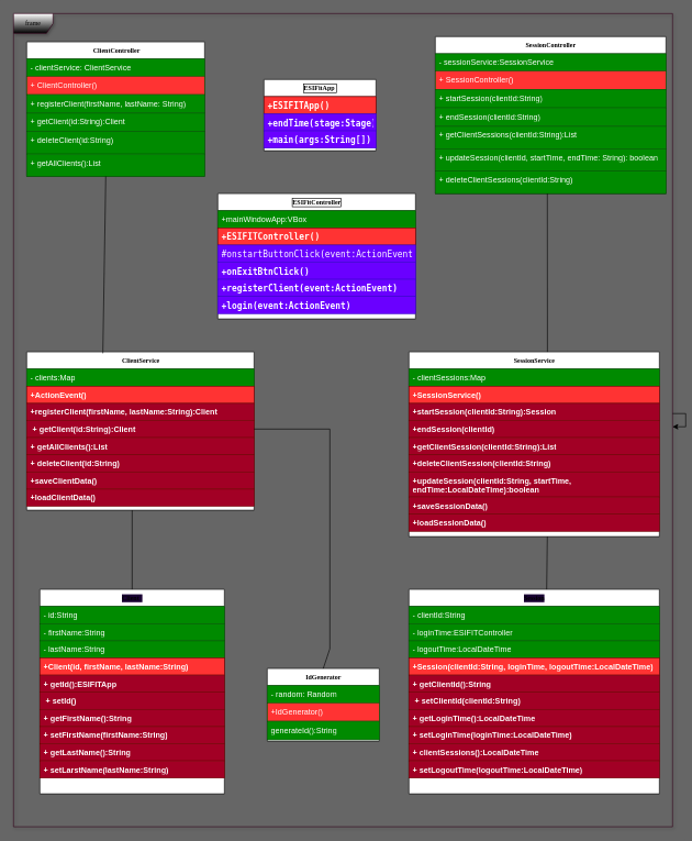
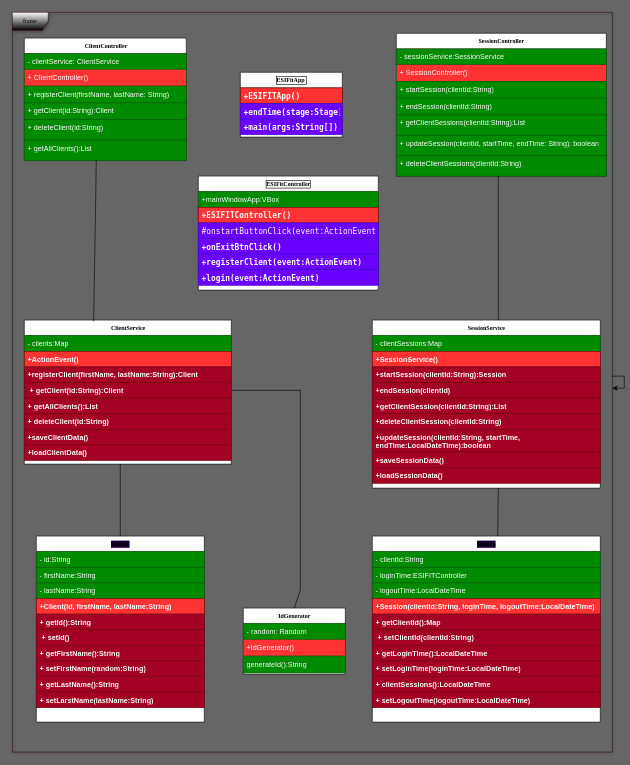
- <mxCell id="28" value="+ getId():ESIFITApp" style="text;html=1;strokeColor=#6F0000;fillColor=#a20025;align=left;verticalAlign=top;spacingLeft=4;spacingRight=4;whiteSpace=wrap;overflow=hidden;rotatable=0;points=[[0,0.5],[1,0.5]];portConstraint=eastwest;fontStyle=1;fontColor=#ffffff;" parent="23" vertex="1"><mxGeometry y="130" width="280" height="26" as="geometry" /></mxCell>
+ <mxCell id="28" value="+ getId():String" style="text;html=1;strokeColor=#6F0000;fillColor=#a20025;align=left;verticalAlign=top;spacingLeft=4;spacingRight=4;whiteSpace=wrap;overflow=hidden;rotatable=0;points=[[0,0.5],[1,0.5]];portConstraint=eastwest;fontStyle=1;fontColor=#ffffff;" parent="23" vertex="1"><mxGeometry y="130" width="280" height="26" as="geometry" /></mxCell>
- <mxCell id="48" value="+ getClientId():String" style="text;html=1;strokeColor=#6F0000;fillColor=#a20025;align=left;verticalAlign=top;spacingLeft=4;spacingRight=4;whiteSpace=wrap;overflow=hidden;rotatable=0;points=[[0,0.5],[1,0.5]];portConstraint=eastwest;fontStyle=1;fontColor=#ffffff;" vertex="1" parent="43"><mxGeometry y="130" width="380" height="26" as="geometry" /></mxCell>
+ <mxCell id="48" value="+ getClientId():Map" style="text;html=1;strokeColor=#6F0000;fillColor=#a20025;align=left;verticalAlign=top;spacingLeft=4;spacingRight=4;whiteSpace=wrap;overflow=hidden;rotatable=0;points=[[0,0.5],[1,0.5]];portConstraint=eastwest;fontStyle=1;fontColor=#ffffff;" vertex="1" parent="43"><mxGeometry y="130" width="380" height="26" as="geometry" /></mxCell>
- <mxCell id="31" value="+ setFirstName(firstName:String)" style="text;html=1;strokeColor=#6F0000;fillColor=#a20025;align=left;verticalAlign=top;spacingLeft=4;spacingRight=4;whiteSpace=wrap;overflow=hidden;rotatable=0;points=[[0,0.5],[1,0.5]];portConstraint=eastwest;fontStyle=1;fontColor=#ffffff;" vertex="1" parent="23"><mxGeometry y="208" width="280" height="26" as="geometry" /></mxCell>
+ <mxCell id="31" value="+ setFirstName(random:String)" style="text;html=1;strokeColor=#6F0000;fillColor=#a20025;align=left;verticalAlign=top;spacingLeft=4;spacingRight=4;whiteSpace=wrap;overflow=hidden;rotatable=0;points=[[0,0.5],[1,0.5]];portConstraint=eastwest;fontStyle=1;fontColor=#ffffff;" vertex="1" parent="23"><mxGeometry y="208" width="280" height="26" as="geometry" /></mxCell>
